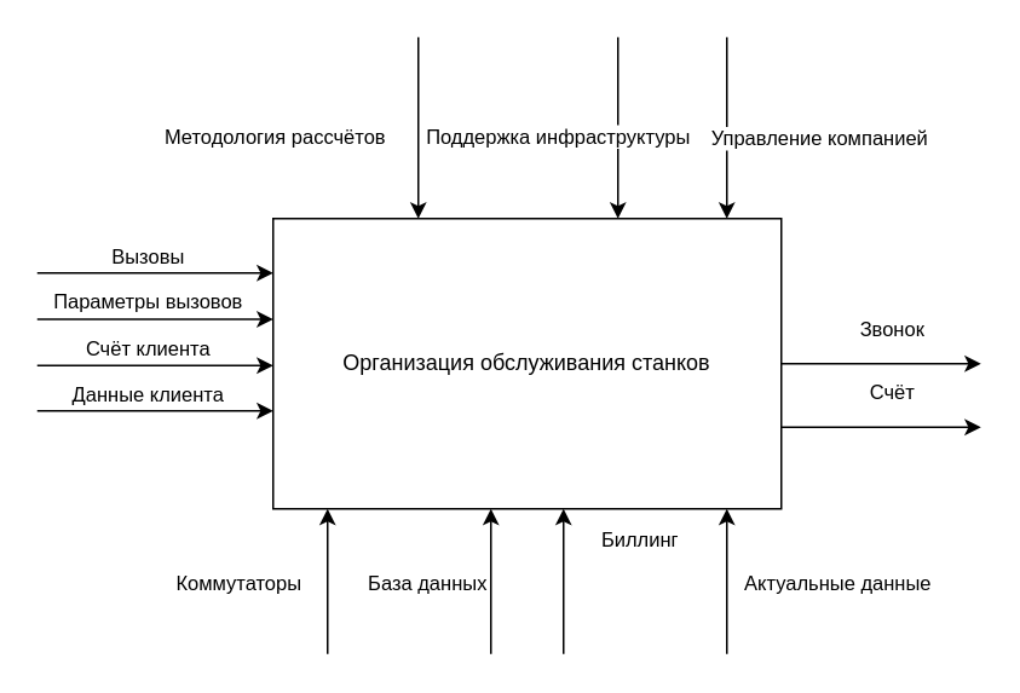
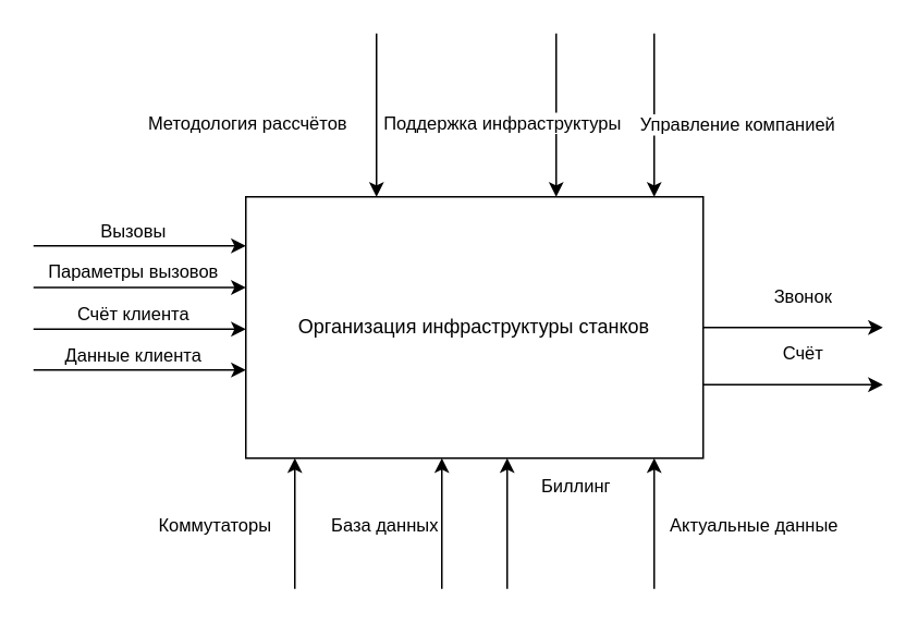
- <mxCell id="2" value="Организация обслуживания станков" style="rounded=0;whiteSpace=wrap;html=1;" vertex="1" parent="1"><mxGeometry x="150" y="120" width="280" height="160" as="geometry" /></mxCell>
+ <mxCell id="2" value="Организация инфраструктуры станков" style="rounded=0;whiteSpace=wrap;html=1;" vertex="1" parent="1"><mxGeometry x="150" y="120" width="280" height="160" as="geometry" /></mxCell>
